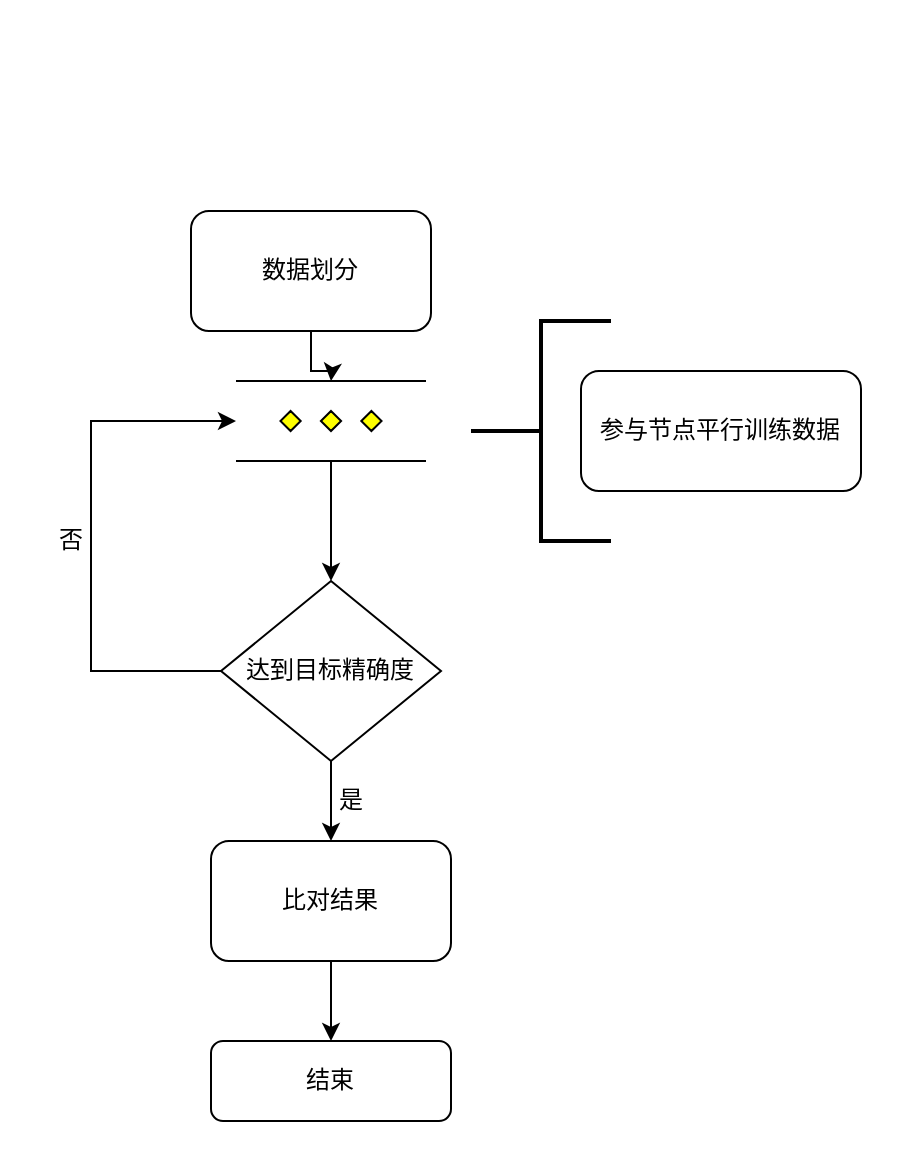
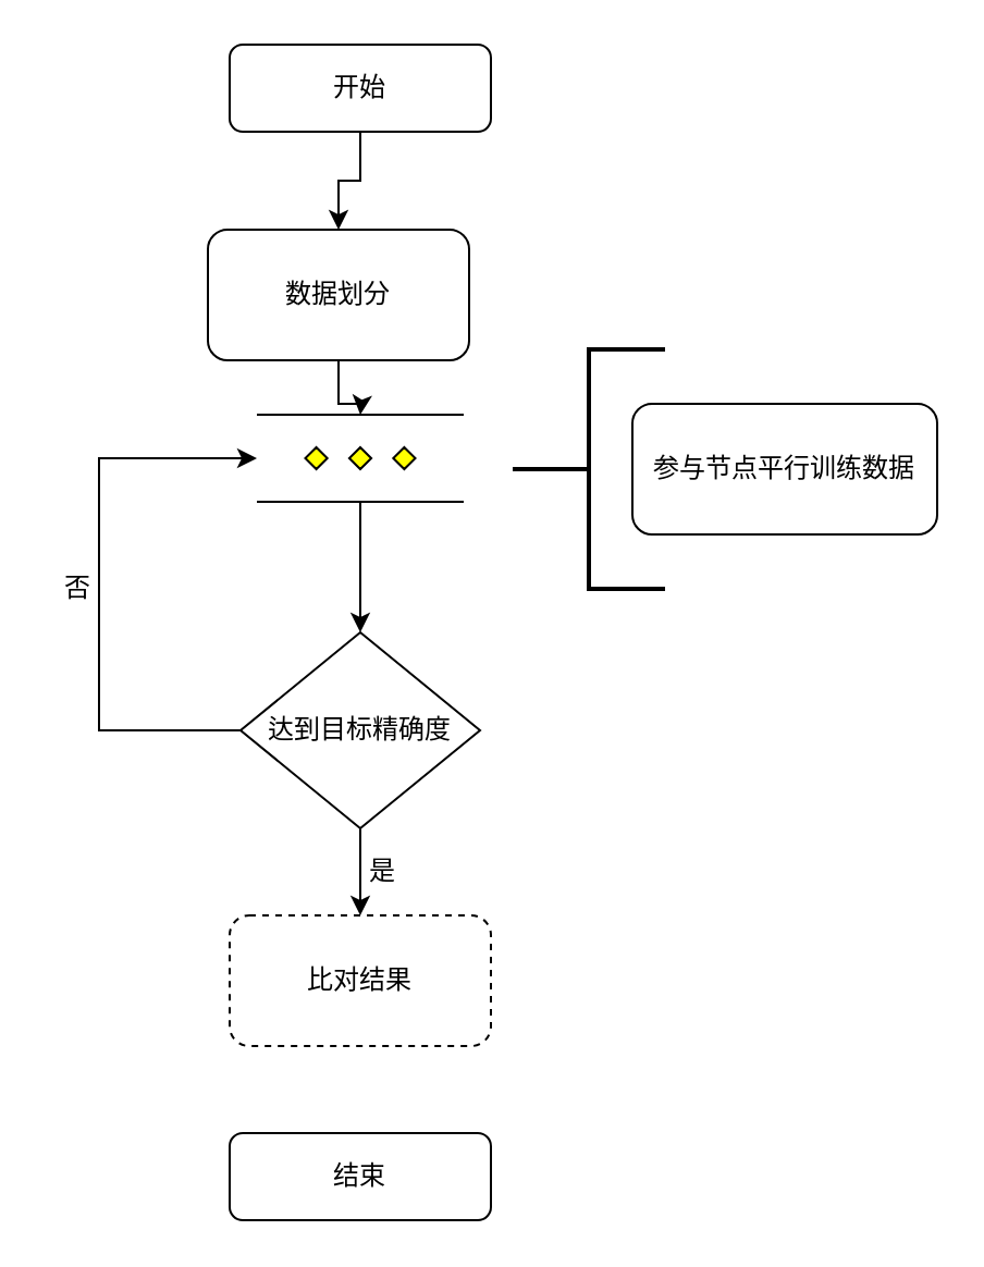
+ <mxCell id="3" value="开始" style="rounded=1;whiteSpace=wrap;html=1;fontSize=12;glass=0;strokeWidth=1;shadow=0;" parent="1" vertex="1"><mxGeometry x="105" y="20" width="120" height="40" as="geometry" /></mxCell>
+ <mxCell id="2" value="" style="edgeStyle=orthogonalEdgeStyle;rounded=0;orthogonalLoop=1;jettySize=auto;html=1;strokeWidth=1;" edge="1" parent="1" source="3" target="6"><mxGeometry relative="1" as="geometry" /></mxCell>
- <mxCell id="12" value="比对结果" style="rounded=1;whiteSpace=wrap;html=1;" vertex="1" parent="1"><mxGeometry x="105" y="420" width="120" height="60" as="geometry" /></mxCell>
+ <mxCell id="12" value="比对结果" style="rounded=1;whiteSpace=wrap;html=1;dashed=1;" vertex="1" parent="1"><mxGeometry x="105" y="420" width="120" height="60" as="geometry" /></mxCell>
- <mxCell id="11" value="" style="edgeStyle=orthogonalEdgeStyle;rounded=0;orthogonalLoop=1;jettySize=auto;html=1;strokeWidth=1;" edge="1" parent="1" source="12" target="4"><mxGeometry relative="1" as="geometry" /></mxCell>
